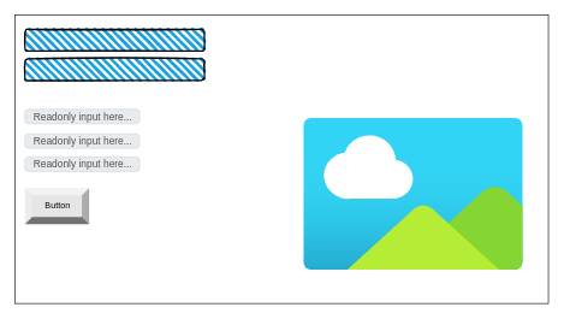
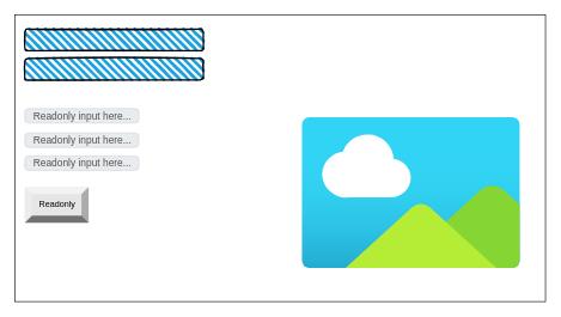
- <mxCell id="5" value="Button" style="labelPosition=center;verticalLabelPosition=middle;align=center;html=1;shape=mxgraph.basic.shaded_button;dx=10;fillColor=#E6E6E6;strokeColor=none;" parent="1" vertex="1"><mxGeometry x="34" y="260" width="89" height="50" as="geometry" /></mxCell>
+ <mxCell id="5" value="Readonly" style="labelPosition=center;verticalLabelPosition=middle;align=center;html=1;shape=mxgraph.basic.shaded_button;dx=10;fillColor=#E6E6E6;strokeColor=none;" parent="1" vertex="1"><mxGeometry x="34" y="260" width="89" height="50" as="geometry" /></mxCell>
